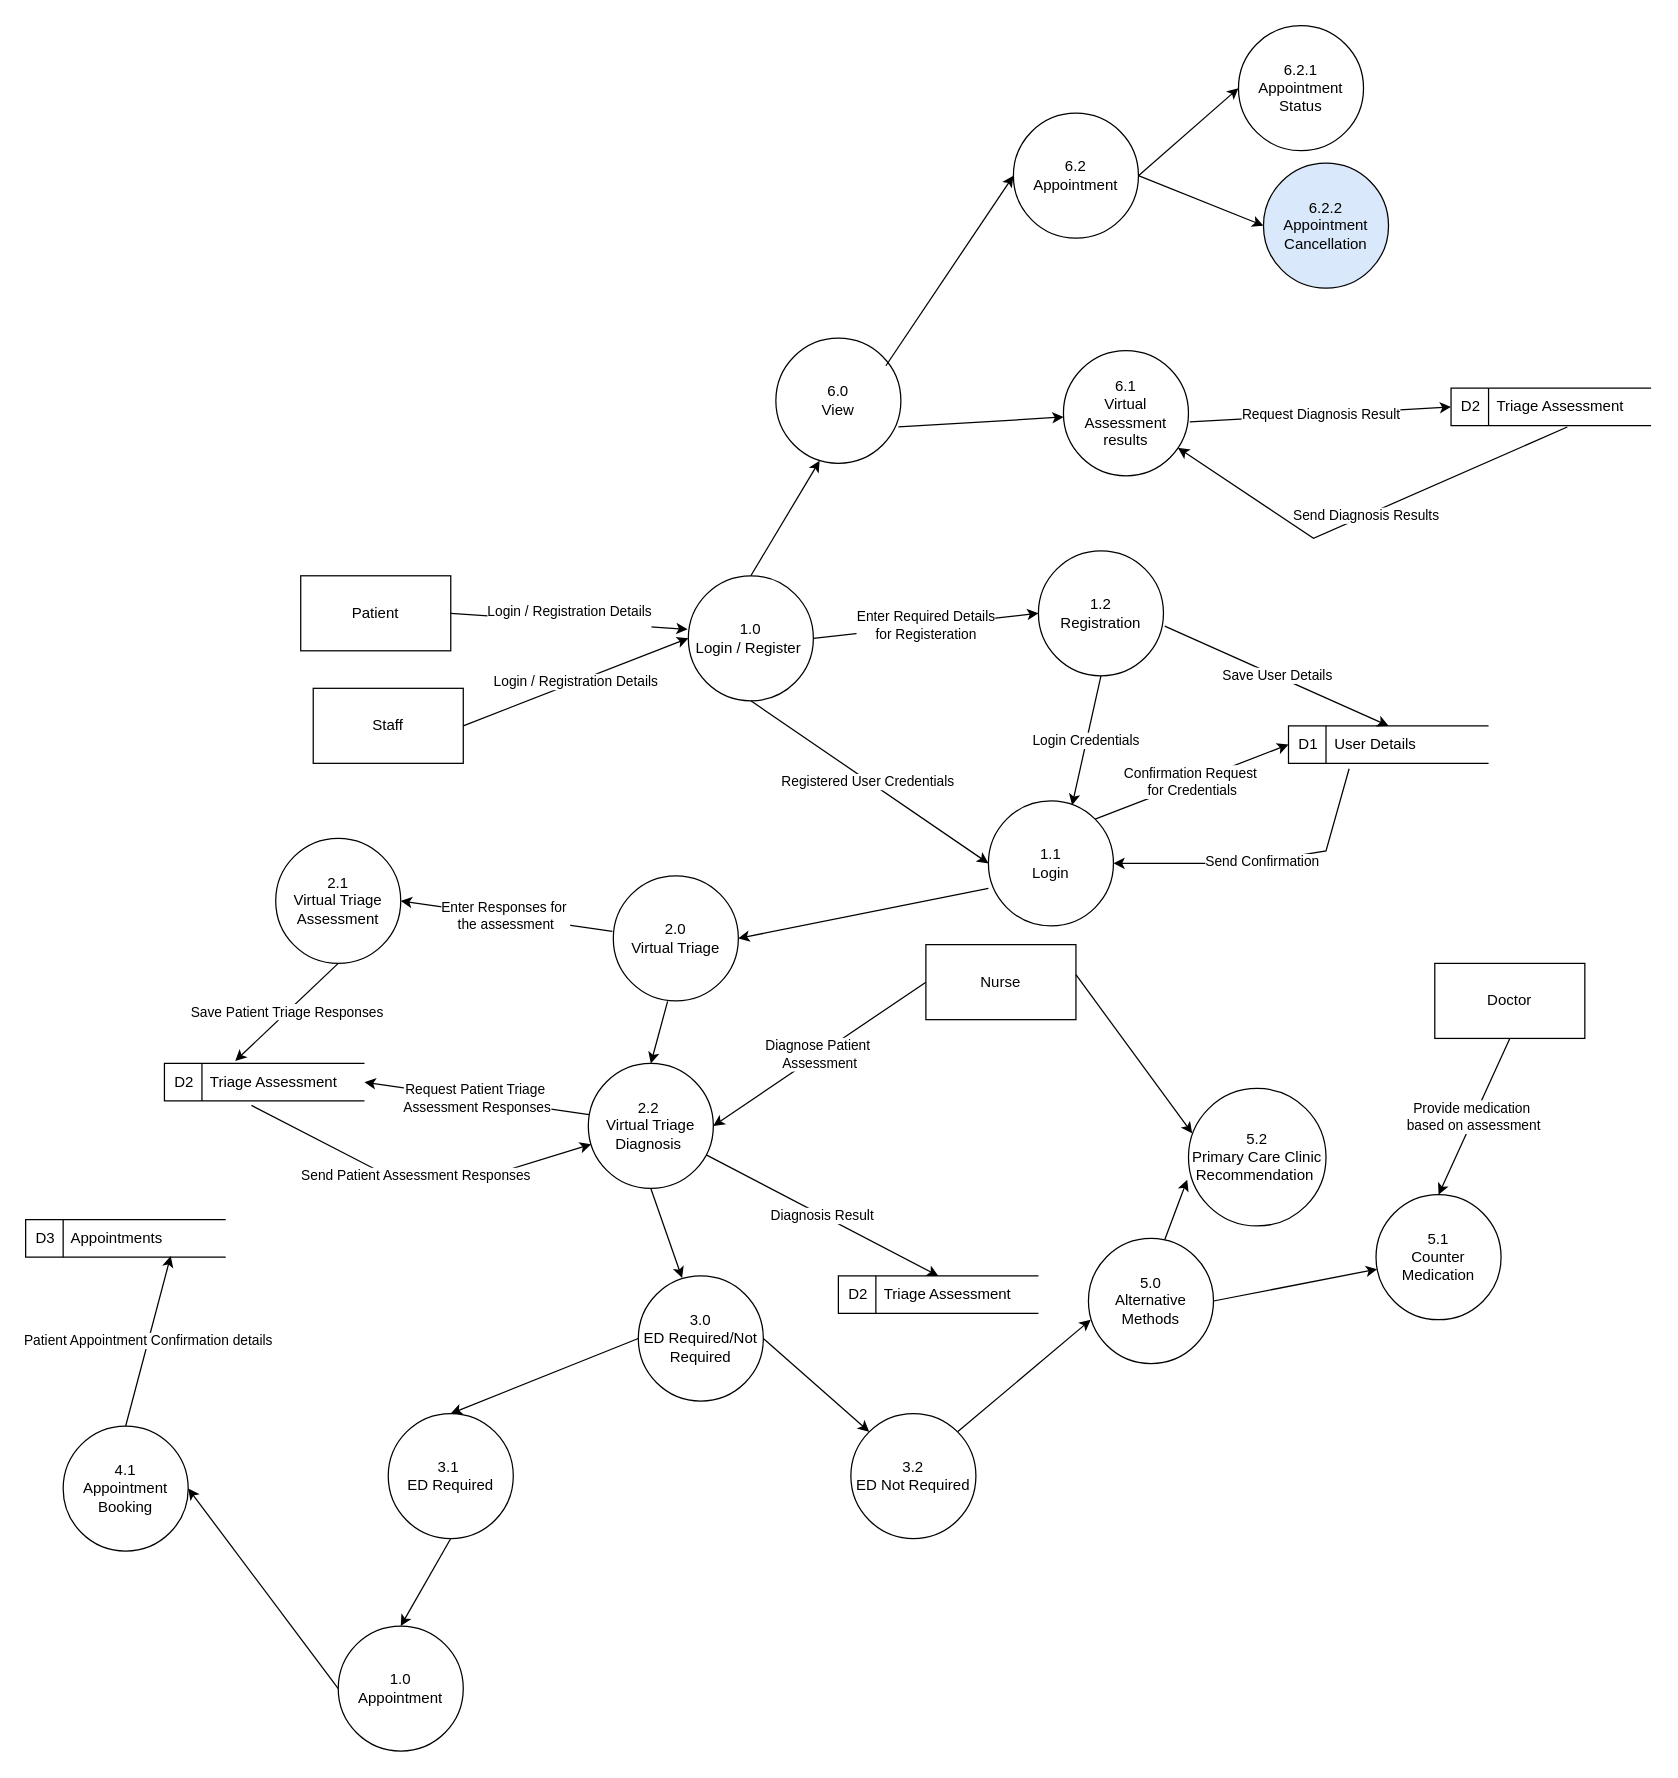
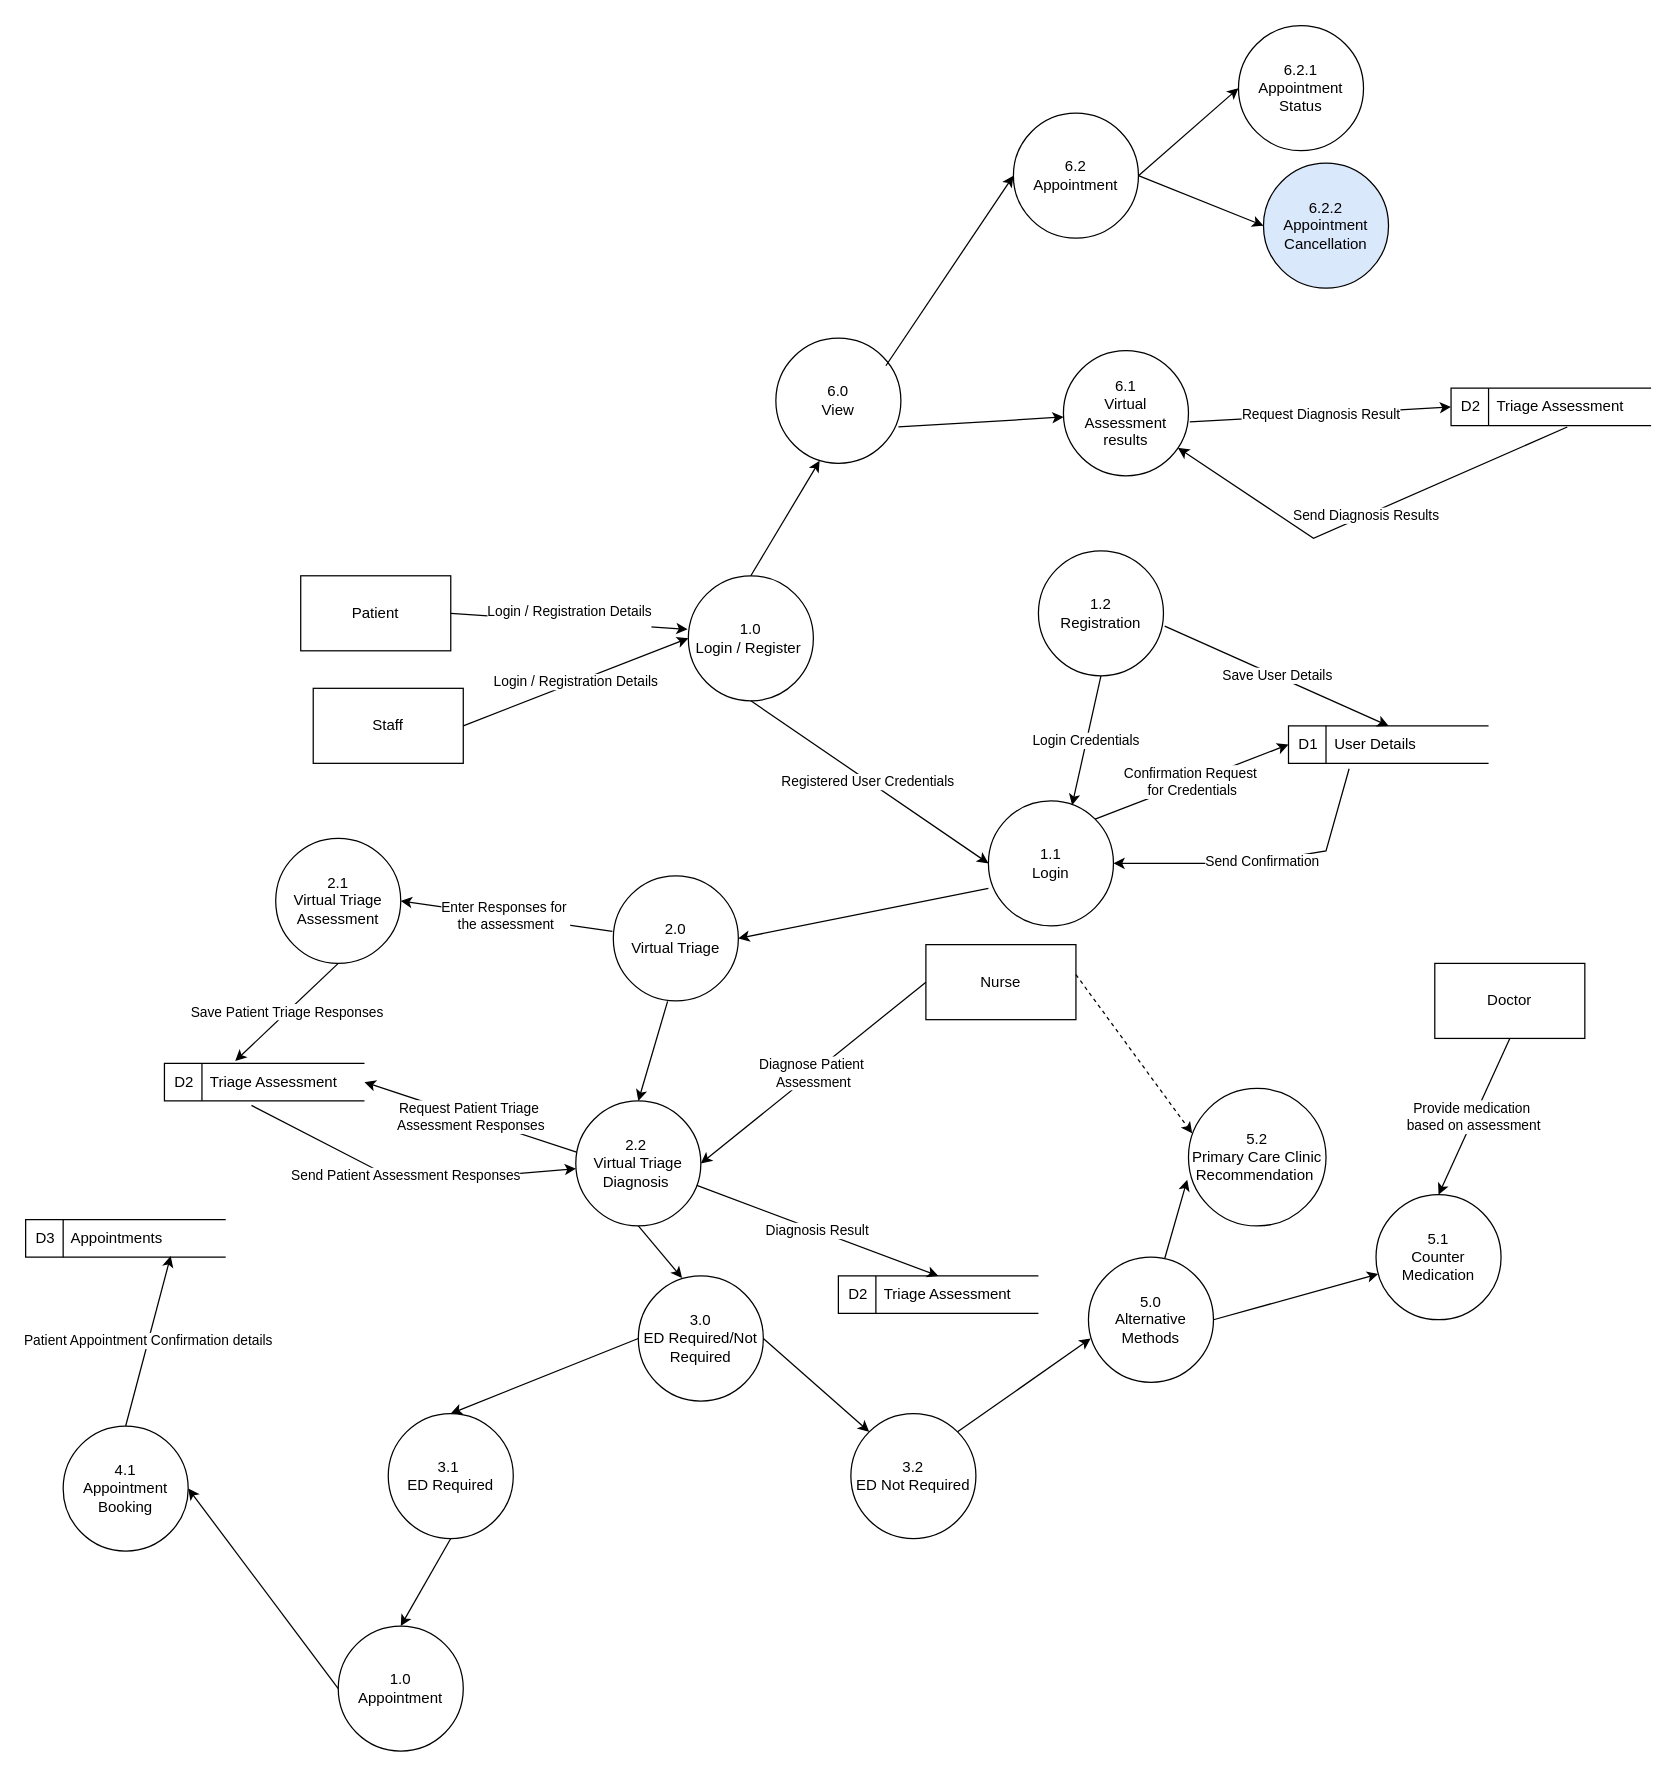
- <mxCell id="9" value="Enter Required Details&lt;div&gt;for Registeration&lt;/div&gt;" style="endArrow=classic;html=1;rounded=0;entryX=0;entryY=0.5;entryDx=0;entryDy=0;exitX=1;exitY=0.5;exitDx=0;exitDy=0;" parent="1" source="3" target="8" edge="1"><mxGeometry width="50" height="50" relative="1" as="geometry"><mxPoint x="670" y="540" as="sourcePoint" /><mxPoint x="720" y="490" as="targetPoint" /></mxGeometry></mxCell>
- <mxCell id="63" value="" style="endArrow=classic;html=1;rounded=0;entryX=0.027;entryY=0.327;entryDx=0;entryDy=0;entryPerimeter=0;exitX=1;exitY=0.4;exitDx=0;exitDy=0;exitPerimeter=0;" edge="1" parent="1" source="25" target="38"><mxGeometry width="50" height="50" relative="1" as="geometry"><mxPoint x="860" y="940" as="sourcePoint" /><mxPoint x="860" y="910" as="targetPoint" /></mxGeometry></mxCell>
+ <mxCell id="63" value="" style="endArrow=classic;html=1;rounded=0;entryX=0.027;entryY=0.327;entryDx=0;entryDy=0;entryPerimeter=0;exitX=1;exitY=0.4;exitDx=0;exitDy=0;exitPerimeter=0;dashed=1;" edge="1" parent="1" source="25" target="38"><mxGeometry width="50" height="50" relative="1" as="geometry"><mxPoint x="860" y="940" as="sourcePoint" /><mxPoint x="860" y="910" as="targetPoint" /></mxGeometry></mxCell>
- <mxCell id="22" value="2.2&amp;nbsp;&lt;div&gt;Virtual Triage Diagnosis&amp;nbsp;&lt;/div&gt;" style="ellipse;whiteSpace=wrap;html=1;aspect=fixed;" parent="1" vertex="1"><mxGeometry x="470" y="850" width="100" height="100" as="geometry" /></mxCell>
+ <mxCell id="22" value="2.2&amp;nbsp;&lt;div&gt;Virtual Triage Diagnosis&amp;nbsp;&lt;/div&gt;" style="ellipse;whiteSpace=wrap;html=1;aspect=fixed;" parent="1" vertex="1"><mxGeometry x="460" y="880" width="100" height="100" as="geometry" /></mxCell>
- <mxCell id="34" value="5.0&lt;div&gt;Alternative Methods&lt;/div&gt;" style="ellipse;whiteSpace=wrap;html=1;aspect=fixed;" parent="1" vertex="1"><mxGeometry x="870" y="990" width="100" height="100" as="geometry" /></mxCell>
+ <mxCell id="34" value="5.0&lt;div&gt;Alternative Methods&lt;/div&gt;" style="ellipse;whiteSpace=wrap;html=1;aspect=fixed;" parent="1" vertex="1"><mxGeometry x="870" y="1005" width="100" height="100" as="geometry" /></mxCell>
